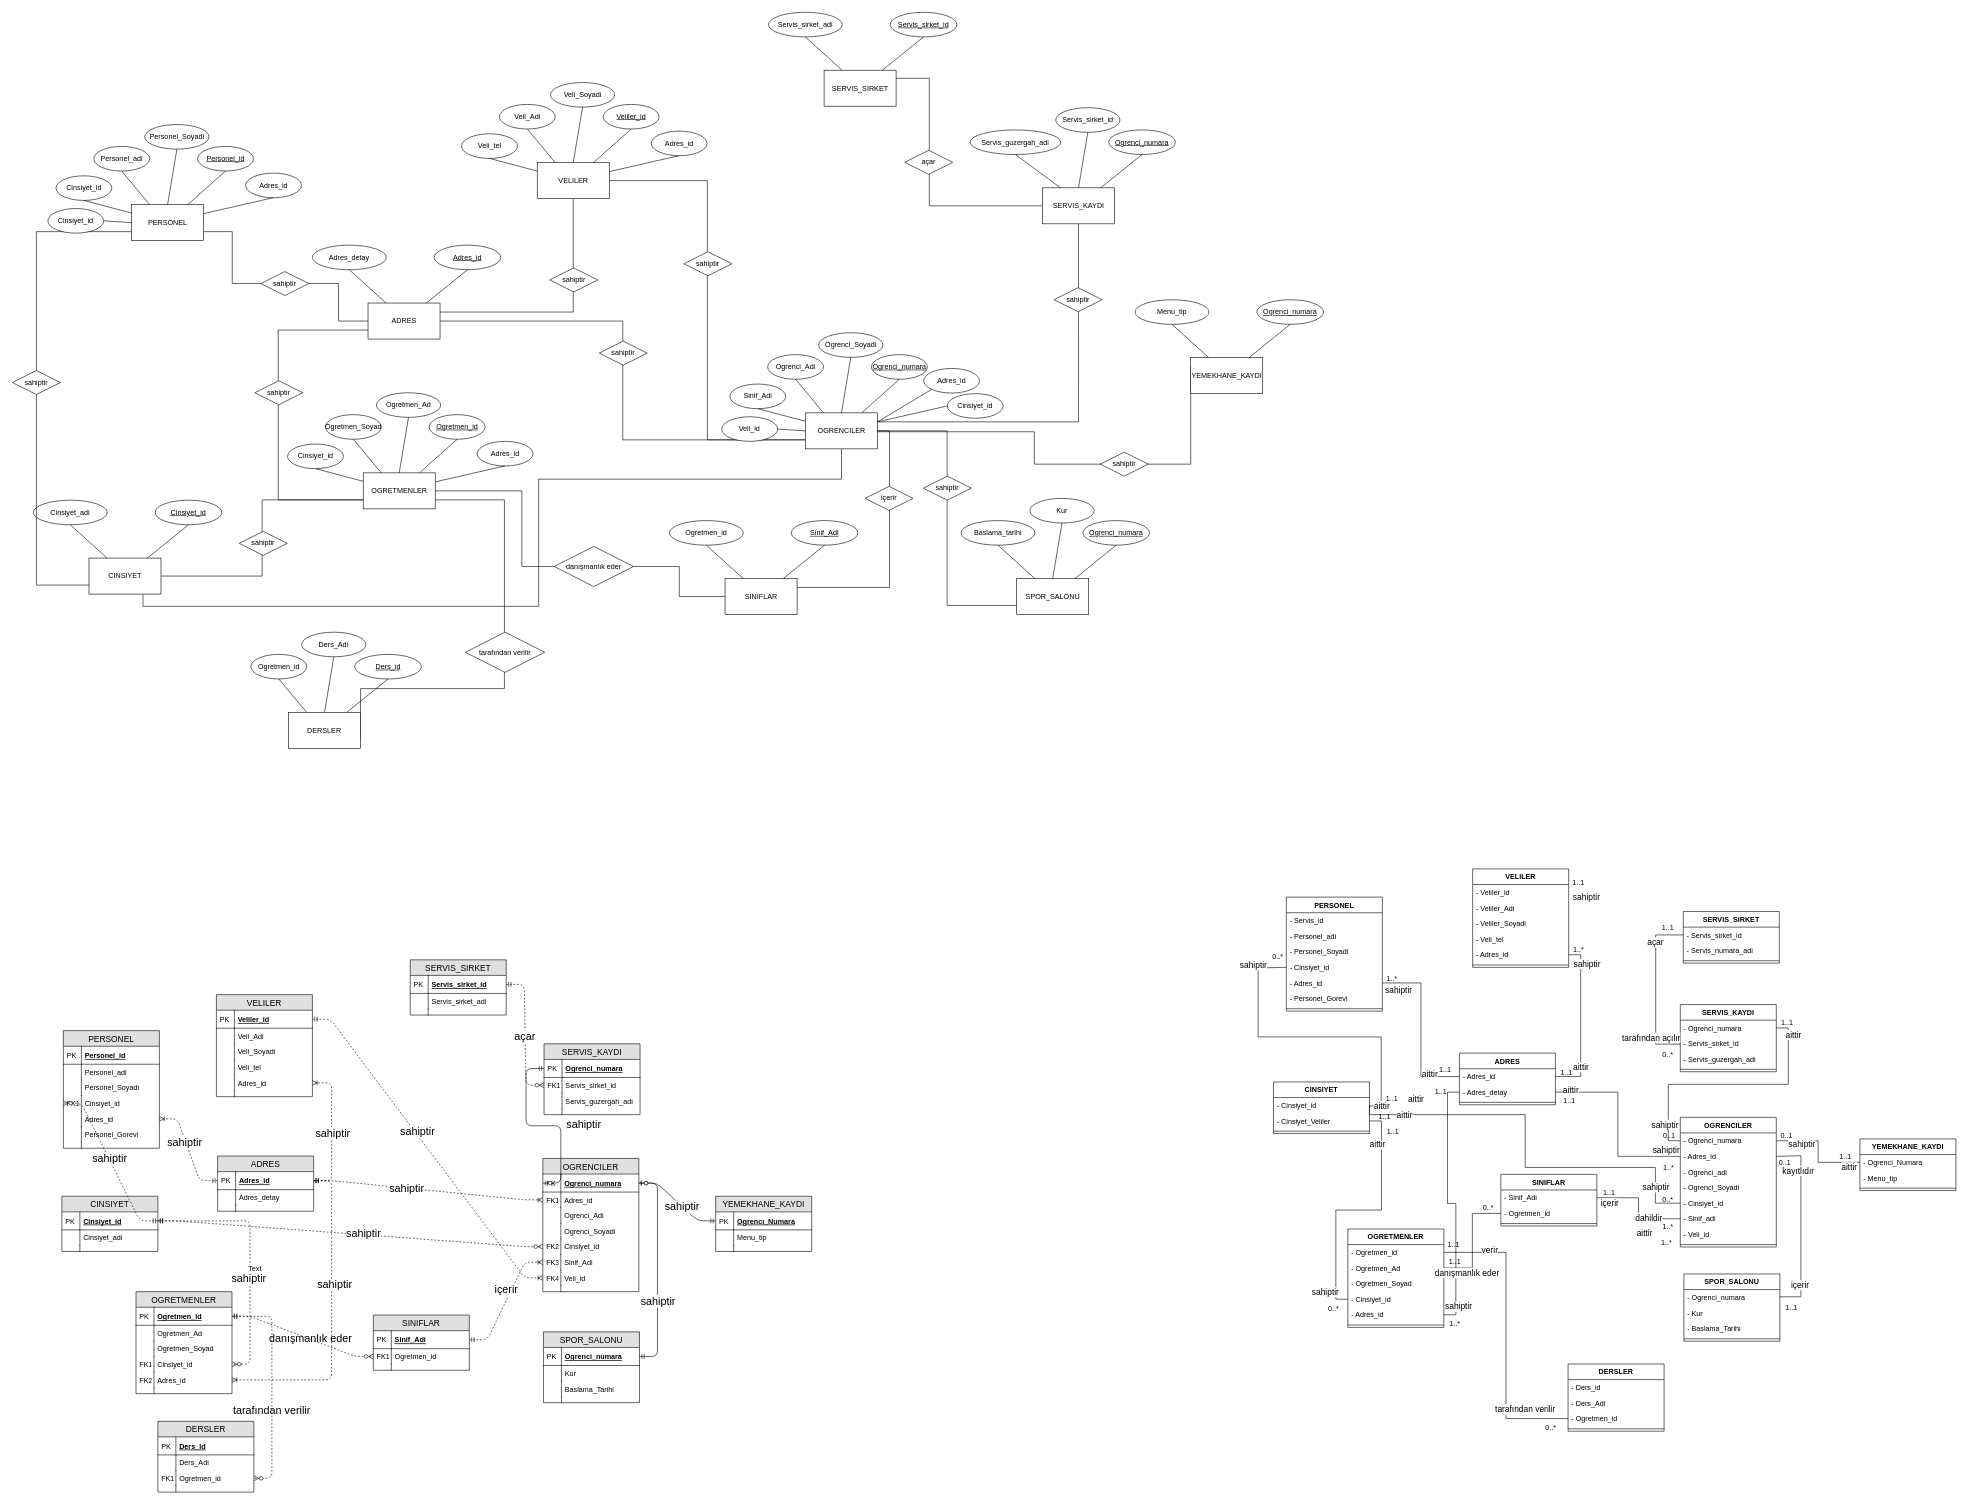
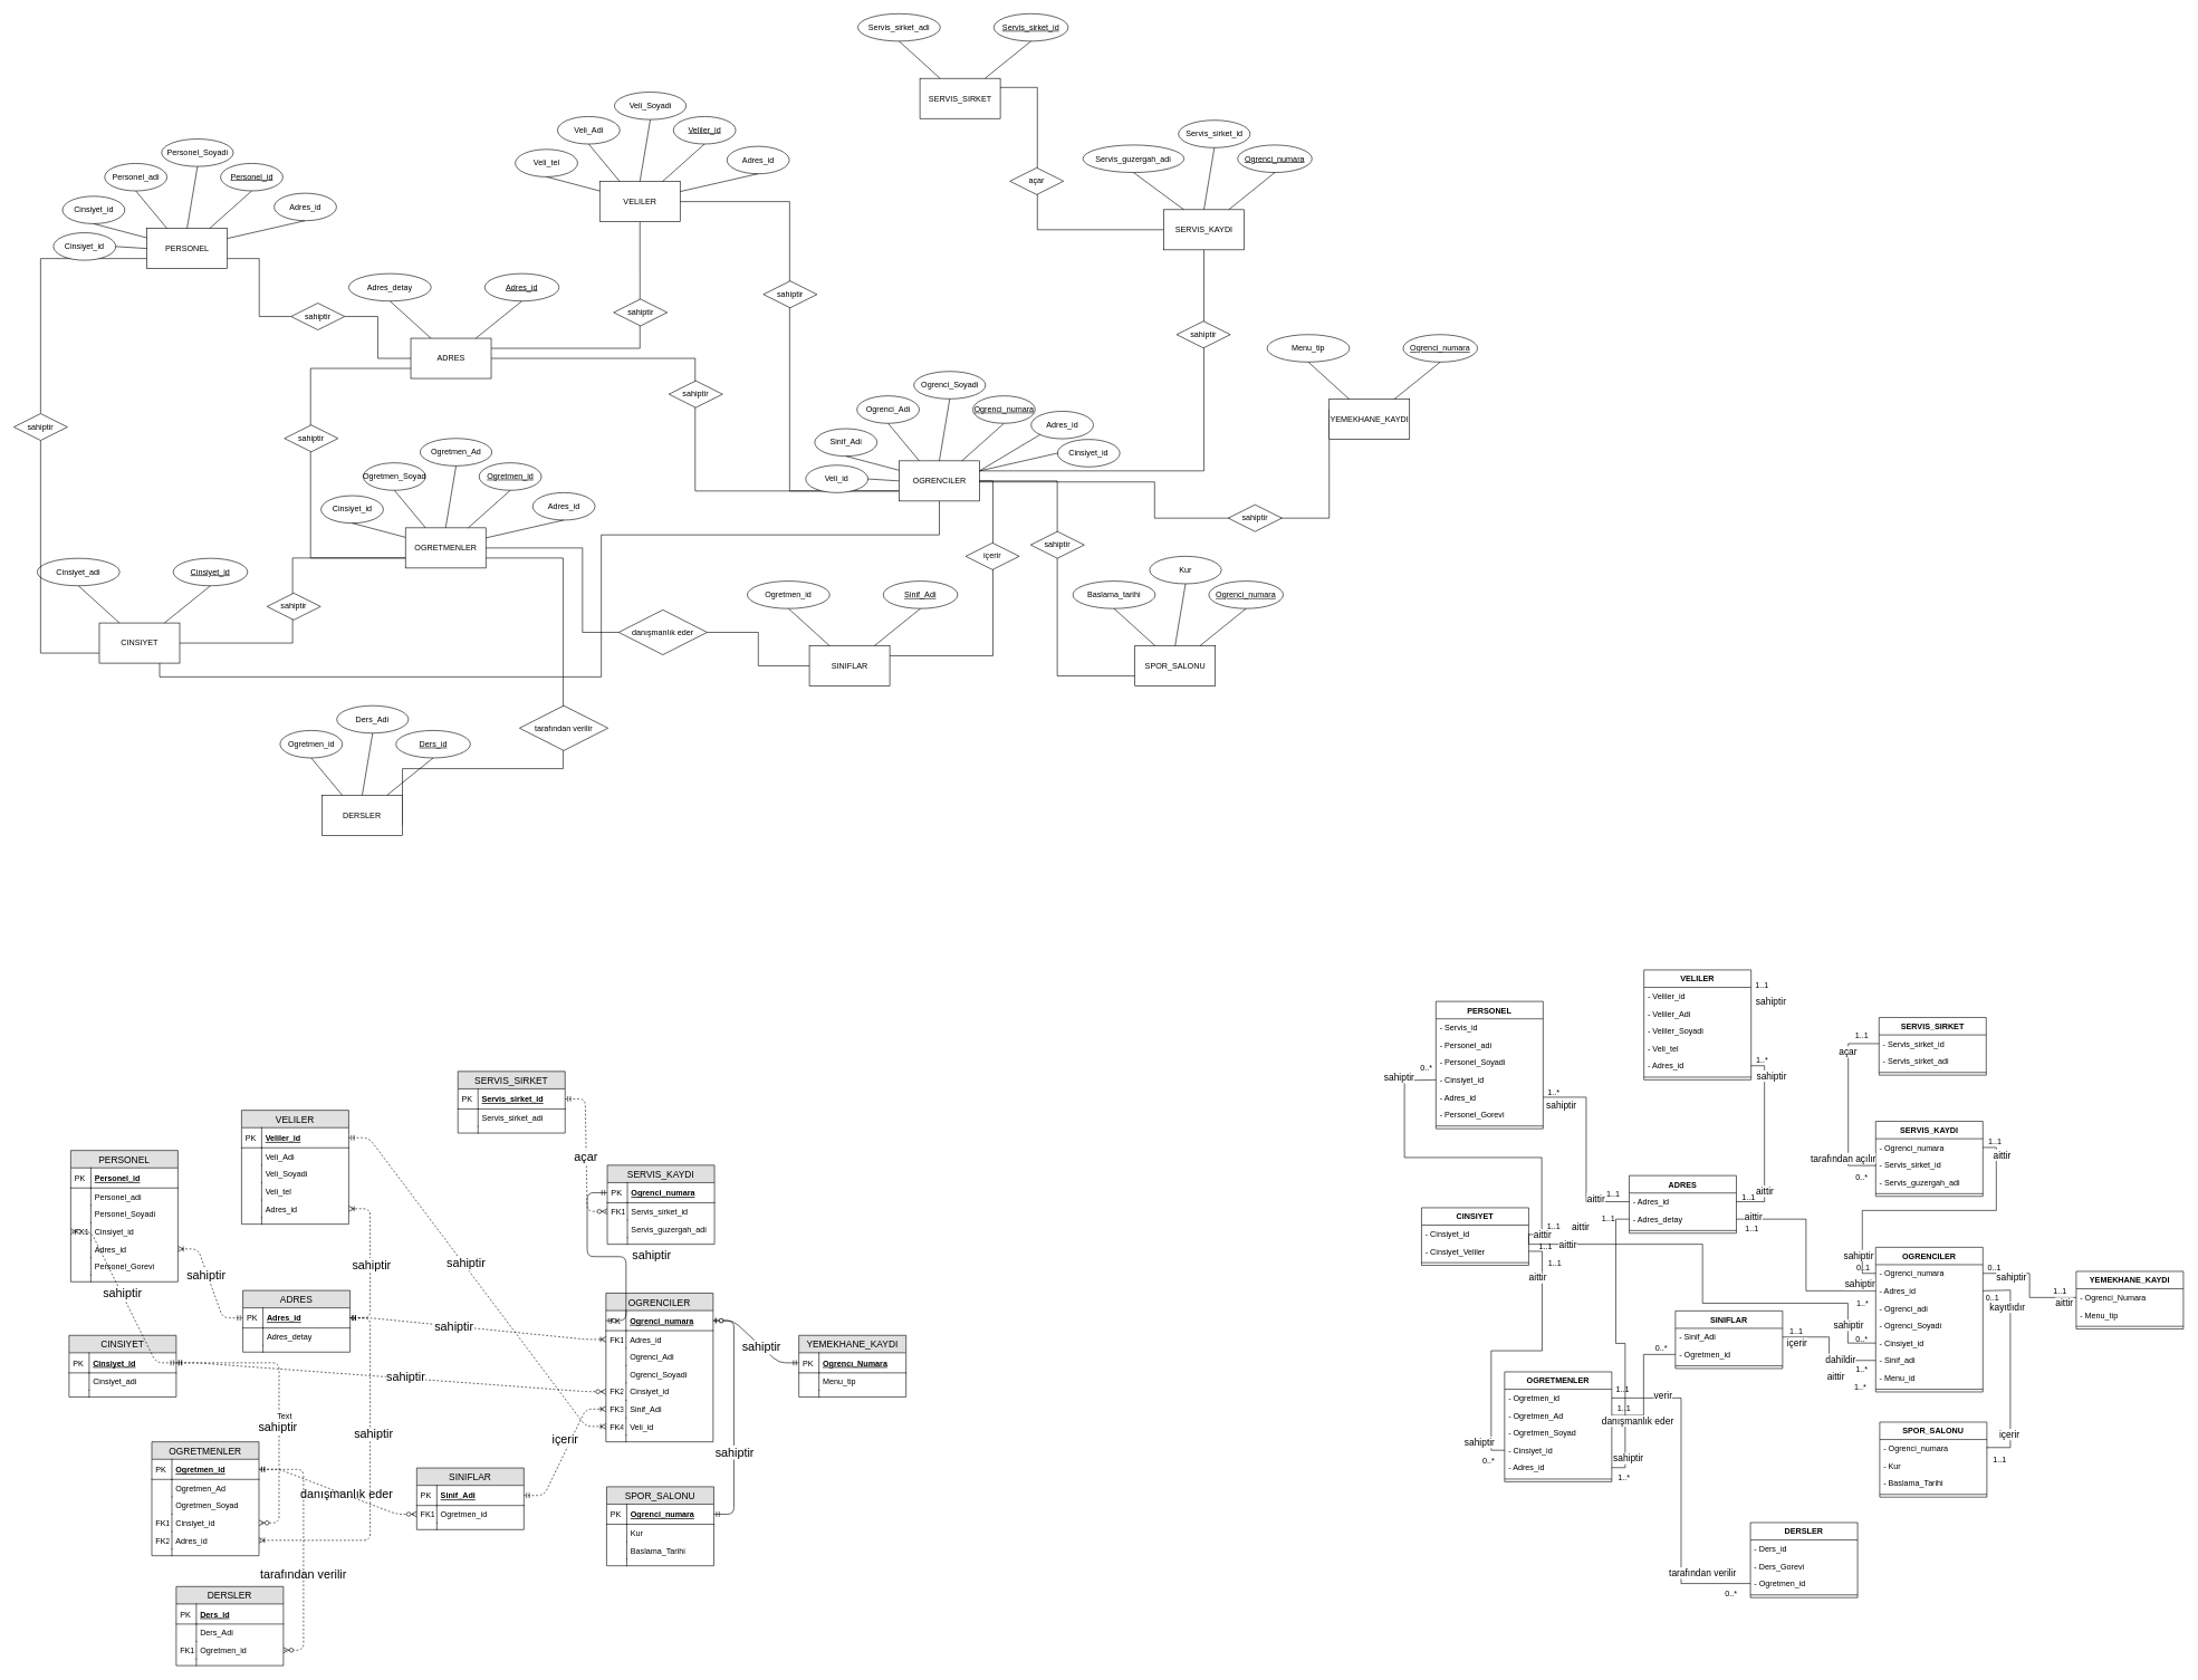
- <mxCell id="224" value="- Servis_numara_adi" style="text;strokeColor=none;fillColor=none;align=left;verticalAlign=top;spacingLeft=4;spacingRight=4;overflow=hidden;rotatable=0;points=[[0,0.5],[1,0.5]];portConstraint=eastwest;" parent="222" vertex="1"><mxGeometry y="52" width="160" height="26" as="geometry" /></mxCell>
+ <mxCell id="224" value="- Servis_sirket_adi" style="text;strokeColor=none;fillColor=none;align=left;verticalAlign=top;spacingLeft=4;spacingRight=4;overflow=hidden;rotatable=0;points=[[0,0.5],[1,0.5]];portConstraint=eastwest;" parent="222" vertex="1"><mxGeometry y="52" width="160" height="26" as="geometry" /></mxCell>
- <mxCell id="186" value="- Veli_id" style="text;strokeColor=none;fillColor=none;align=left;verticalAlign=top;spacingLeft=4;spacingRight=4;overflow=hidden;rotatable=0;points=[[0,0.5],[1,0.5]];portConstraint=eastwest;" parent="179" vertex="1"><mxGeometry y="182" width="160" height="26" as="geometry" /></mxCell>
+ <mxCell id="186" value="- Menu_id" style="text;strokeColor=none;fillColor=none;align=left;verticalAlign=top;spacingLeft=4;spacingRight=4;overflow=hidden;rotatable=0;points=[[0,0.5],[1,0.5]];portConstraint=eastwest;" parent="179" vertex="1"><mxGeometry y="182" width="160" height="26" as="geometry" /></mxCell>
- <mxCell id="197" value="- Ders_Adi" style="text;strokeColor=none;fillColor=none;align=left;verticalAlign=top;spacingLeft=4;spacingRight=4;overflow=hidden;rotatable=0;points=[[0,0.5],[1,0.5]];portConstraint=eastwest;" parent="195" vertex="1"><mxGeometry y="52" width="160" height="26" as="geometry" /></mxCell>
+ <mxCell id="197" value="- Ders_Gorevi" style="text;strokeColor=none;fillColor=none;align=left;verticalAlign=top;spacingLeft=4;spacingRight=4;overflow=hidden;rotatable=0;points=[[0,0.5],[1,0.5]];portConstraint=eastwest;" parent="195" vertex="1"><mxGeometry y="52" width="160" height="26" as="geometry" /></mxCell>
